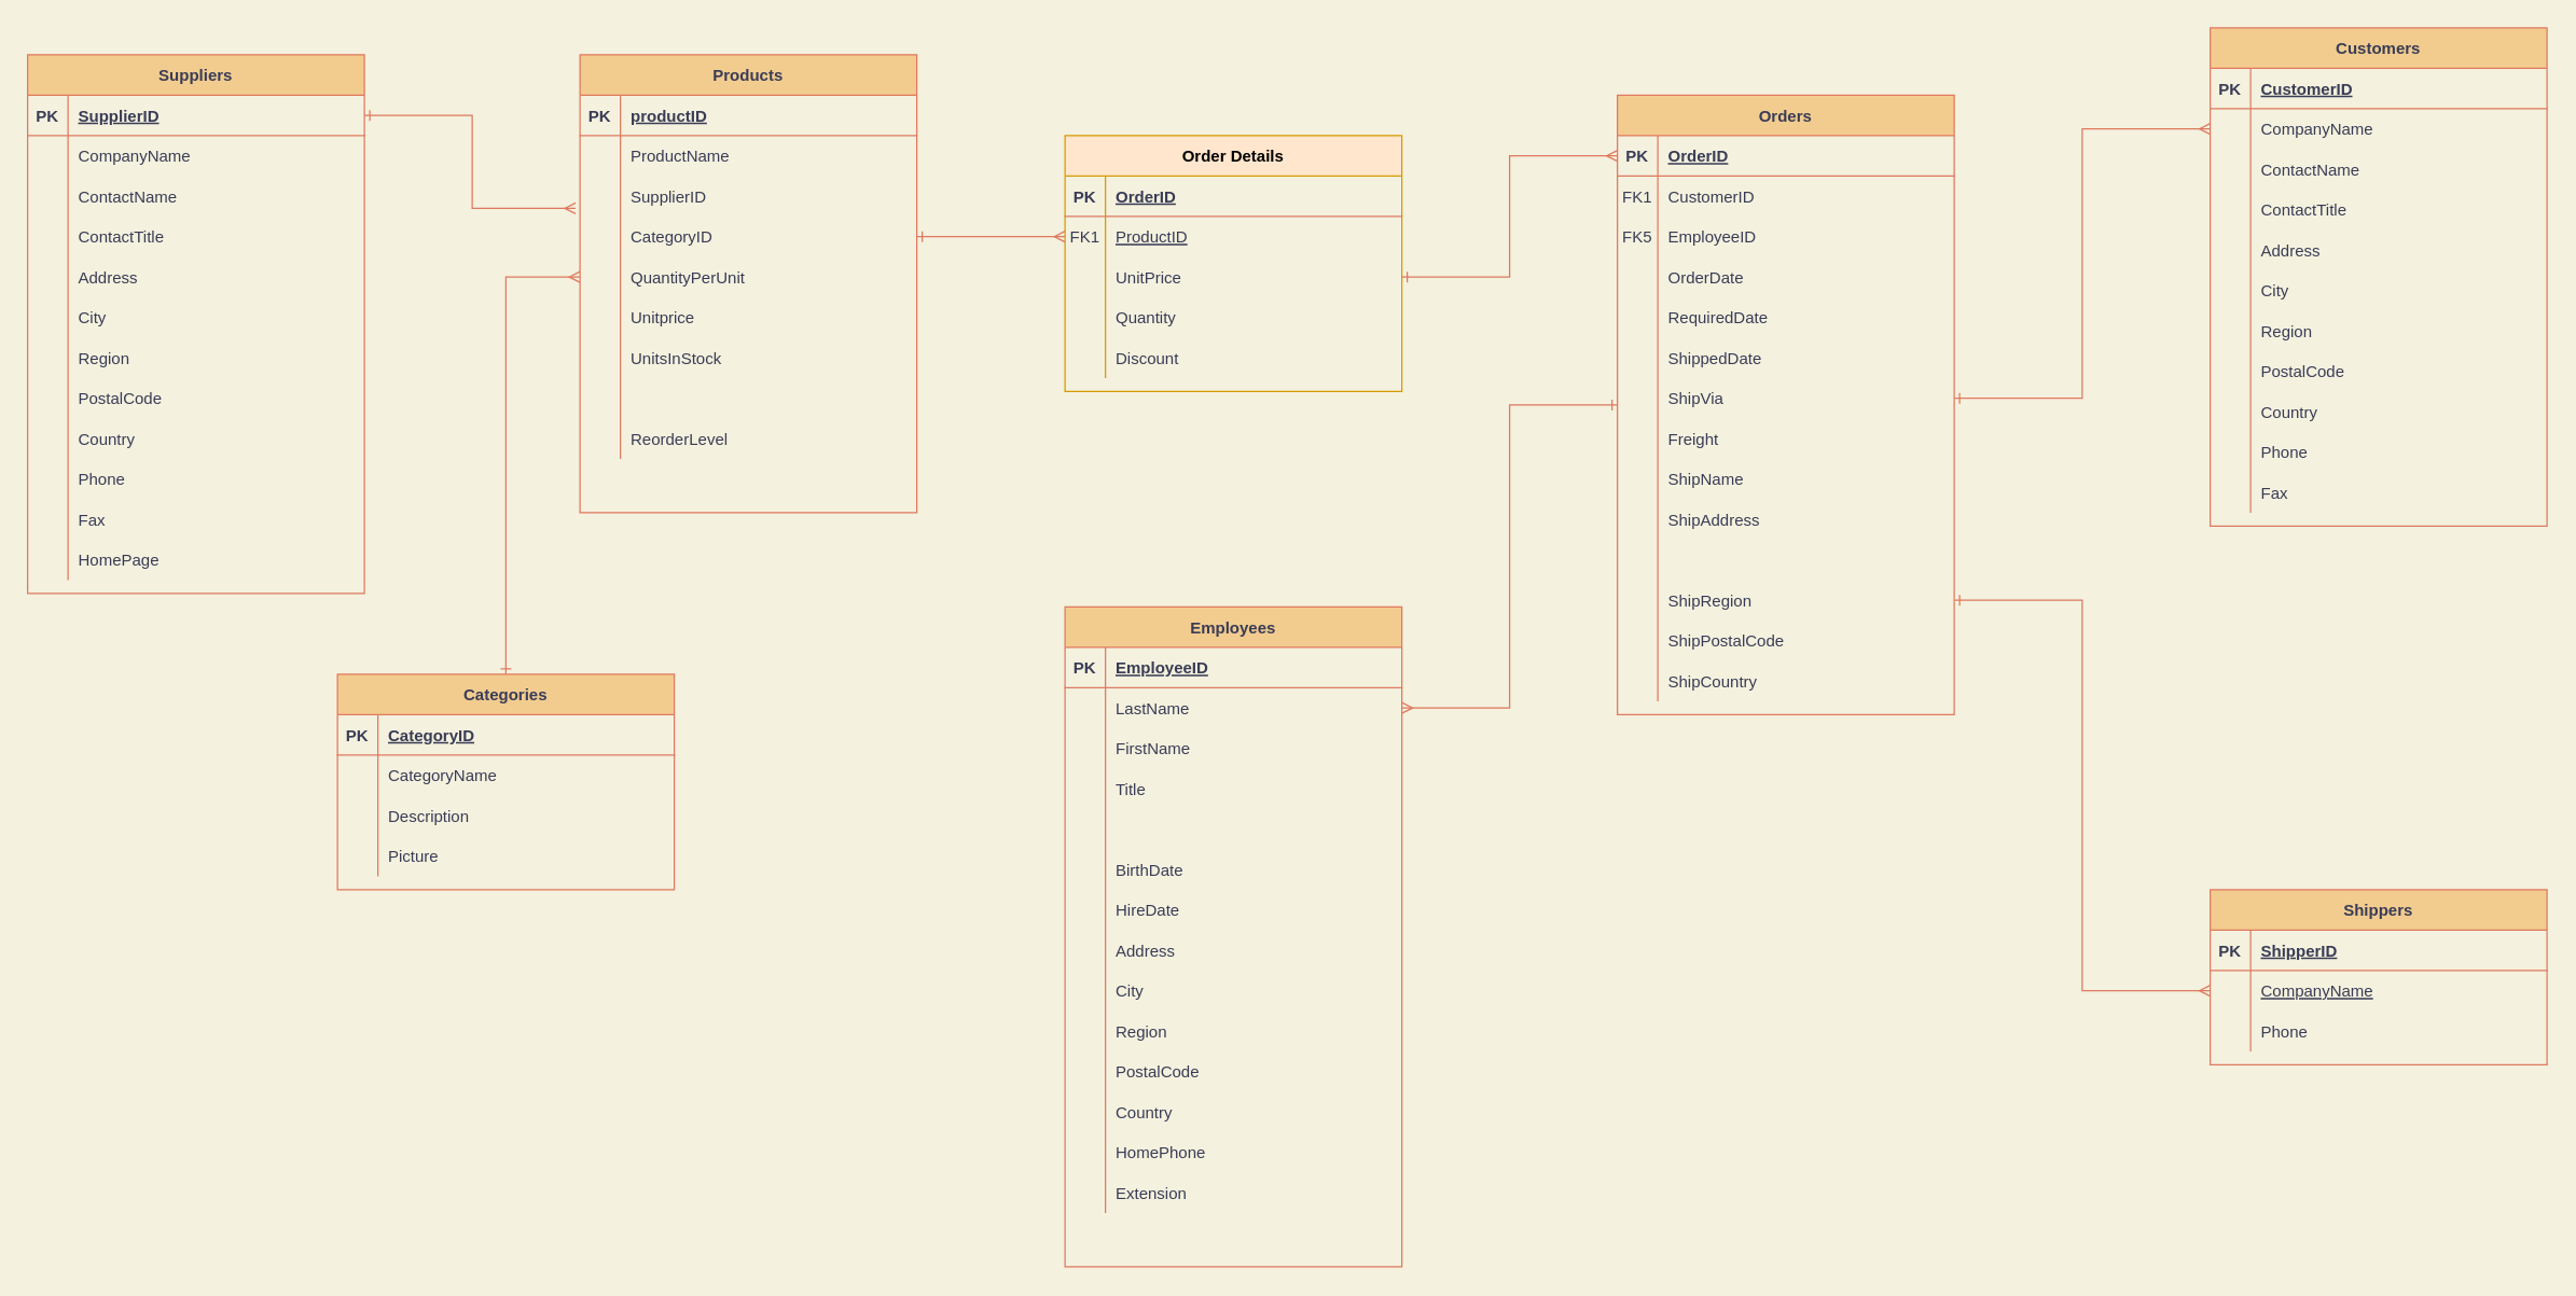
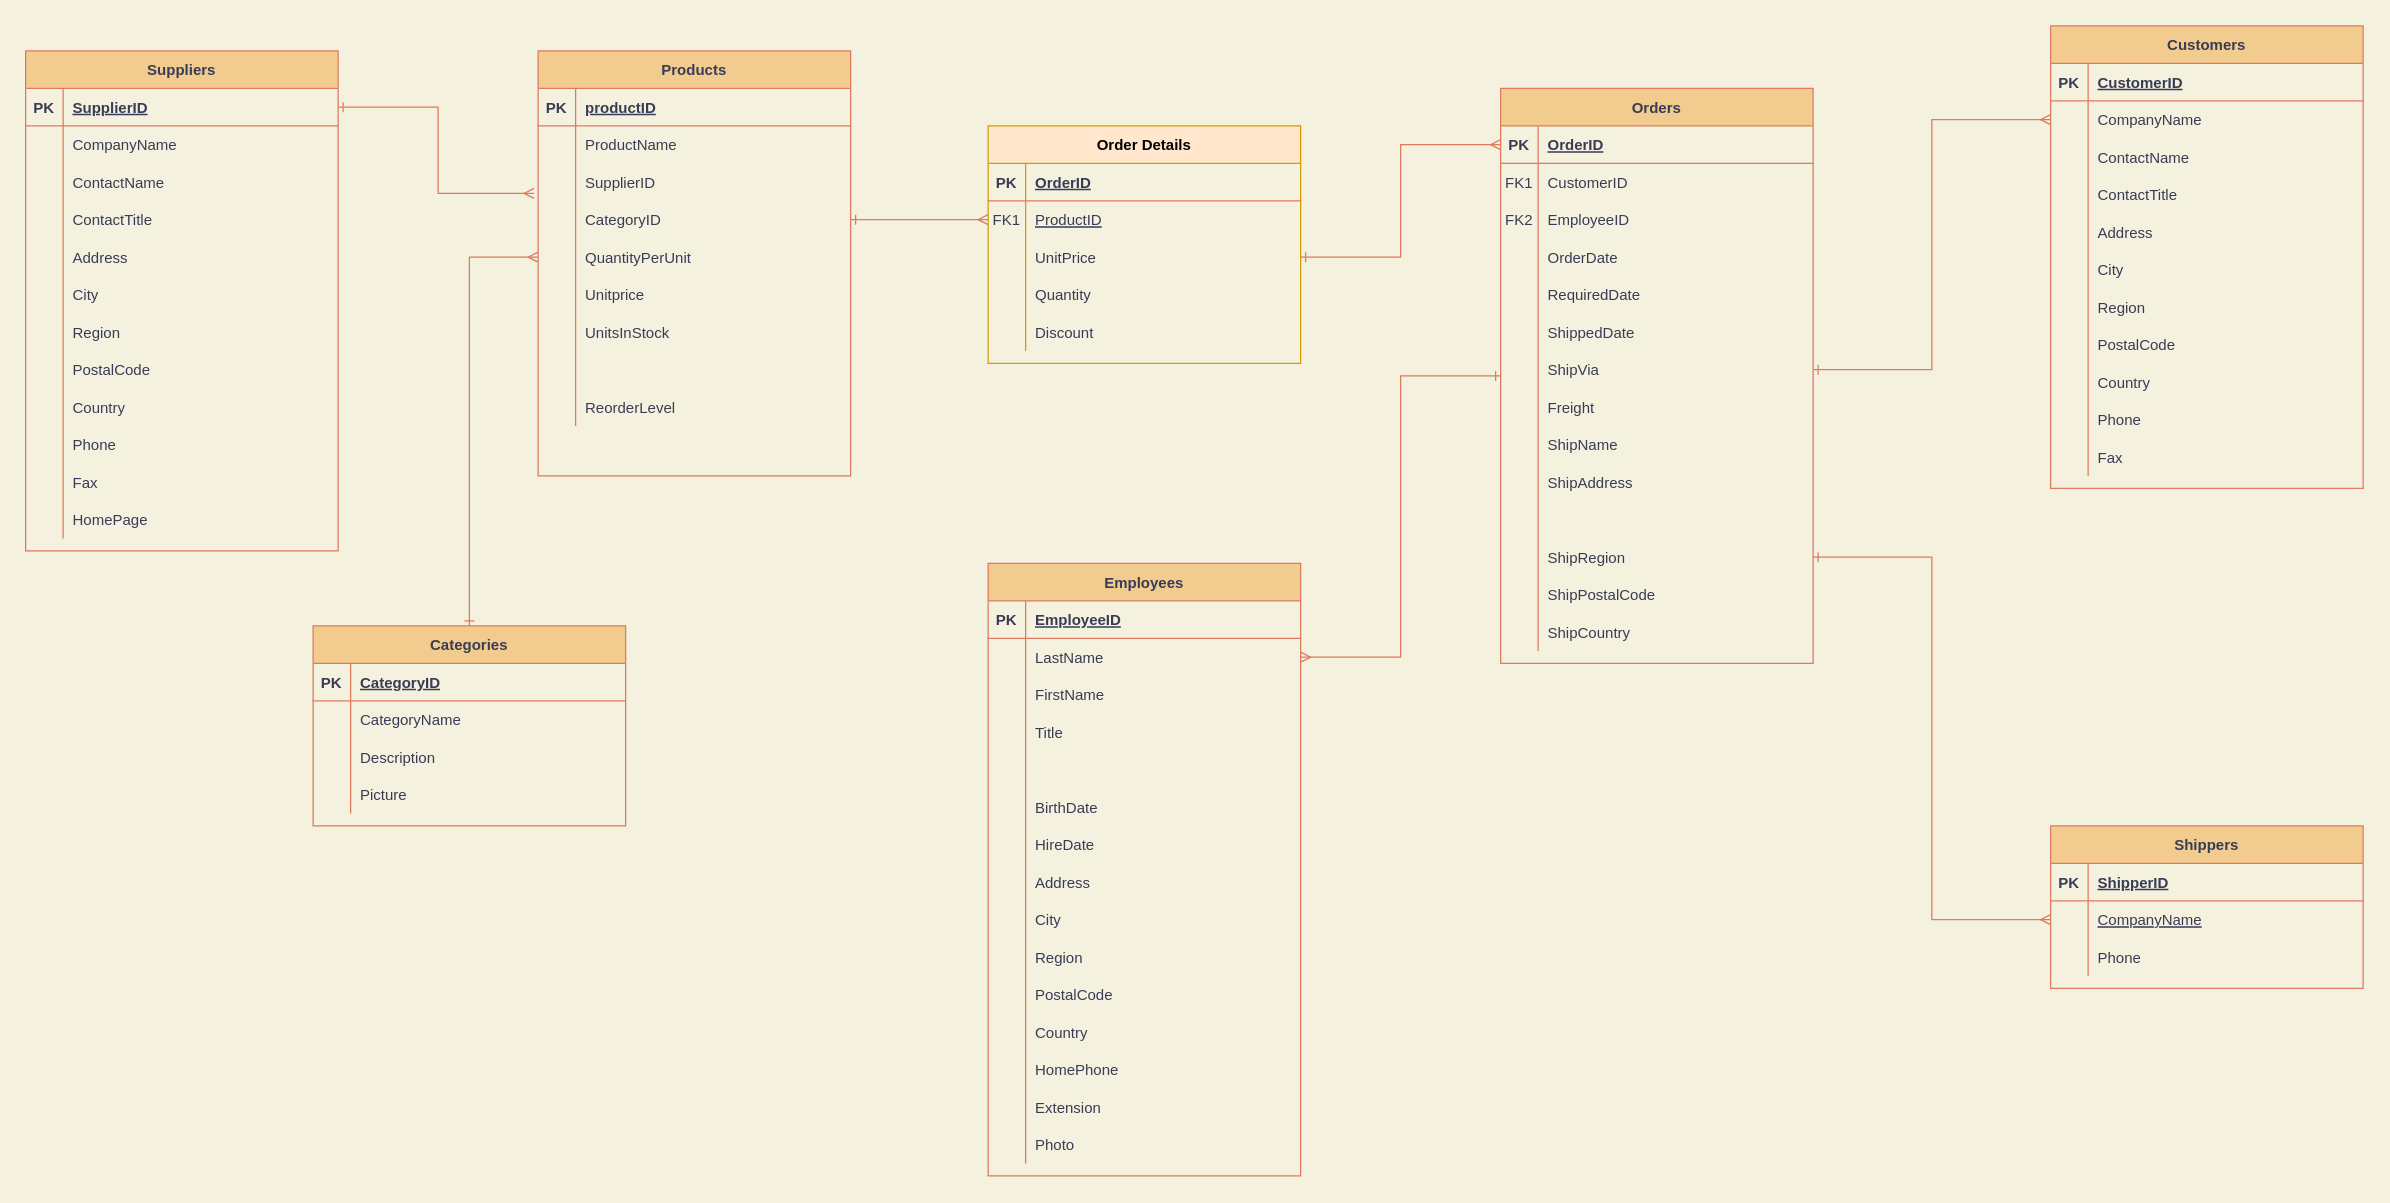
- <mxCell id="152" value="FK5" style="shape=partialRectangle;overflow=hidden;connectable=0;fillColor=none;top=0;left=0;bottom=0;right=0;strokeColor=#E07A5F;fontColor=#393C56;" vertex="1" parent="151"><mxGeometry width="30" height="30" as="geometry" /></mxCell>
+ <mxCell id="152" value="FK2" style="shape=partialRectangle;overflow=hidden;connectable=0;fillColor=none;top=0;left=0;bottom=0;right=0;strokeColor=#E07A5F;fontColor=#393C56;" vertex="1" parent="151"><mxGeometry width="30" height="30" as="geometry" /></mxCell>
+ <mxCell id="142" value="Photo" style="shape=partialRectangle;overflow=hidden;connectable=0;fillColor=none;top=0;left=0;bottom=0;right=0;align=left;spacingLeft=6;strokeColor=#E07A5F;fontColor=#393C56;" vertex="1" parent="140"><mxGeometry x="30" width="220" height="30" as="geometry" /></mxCell>
